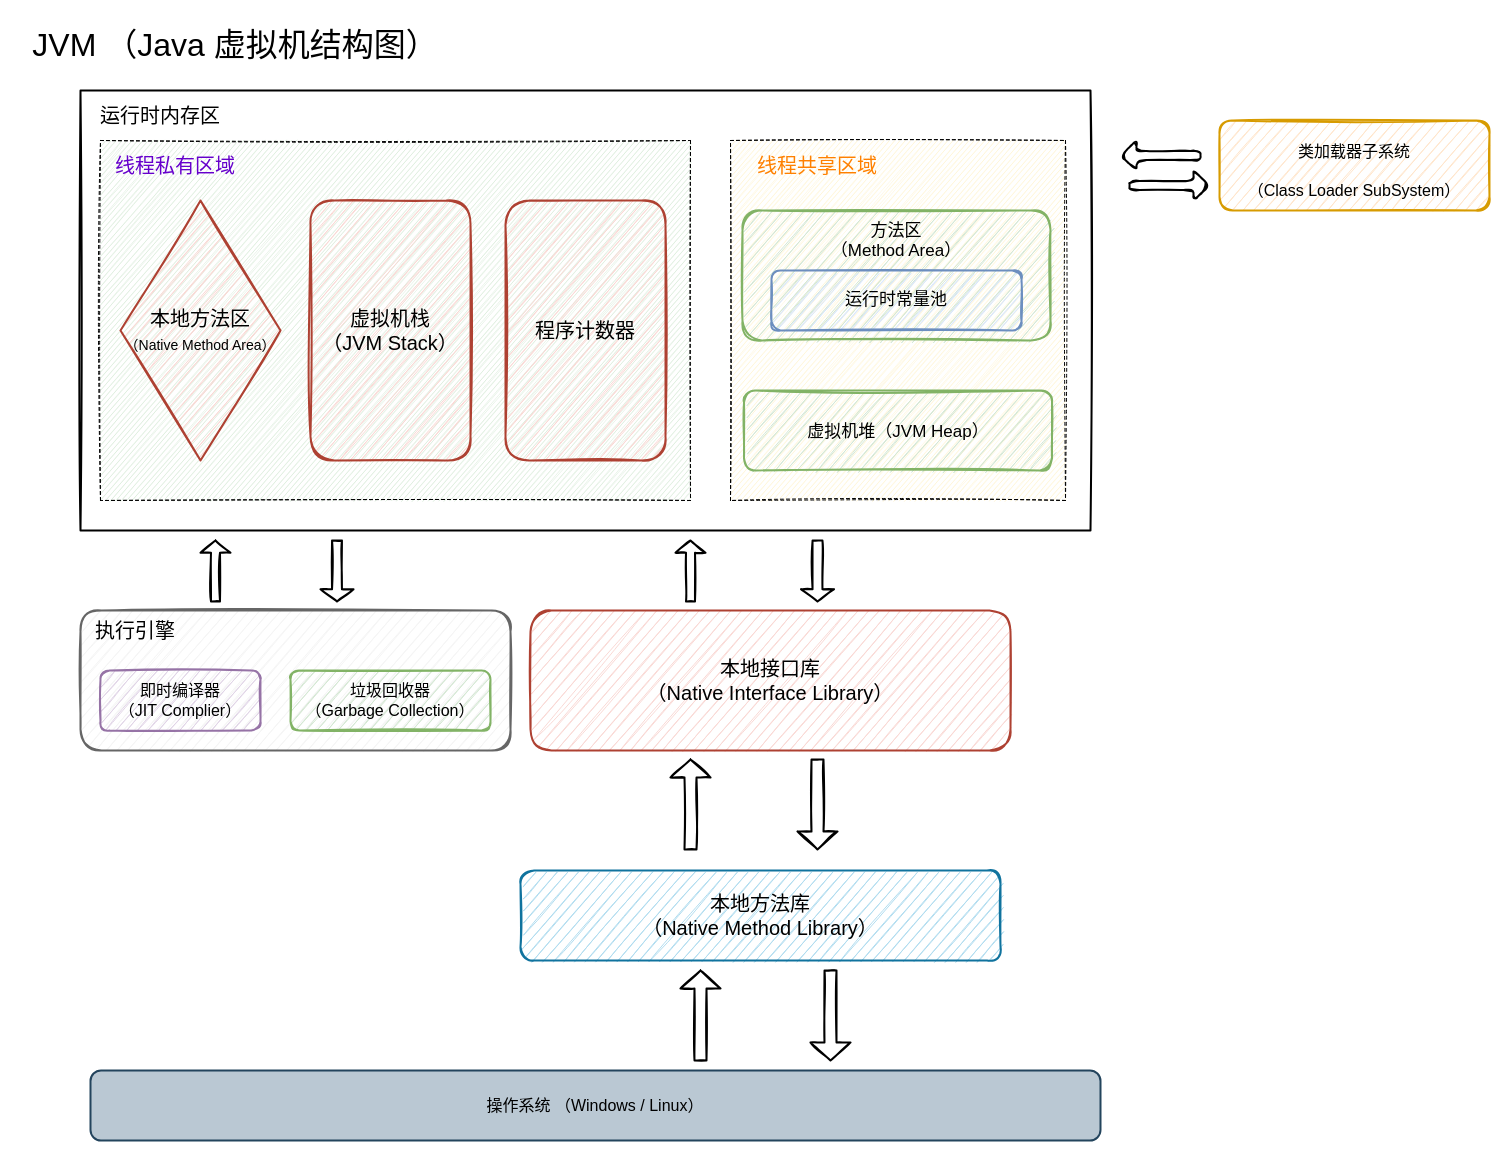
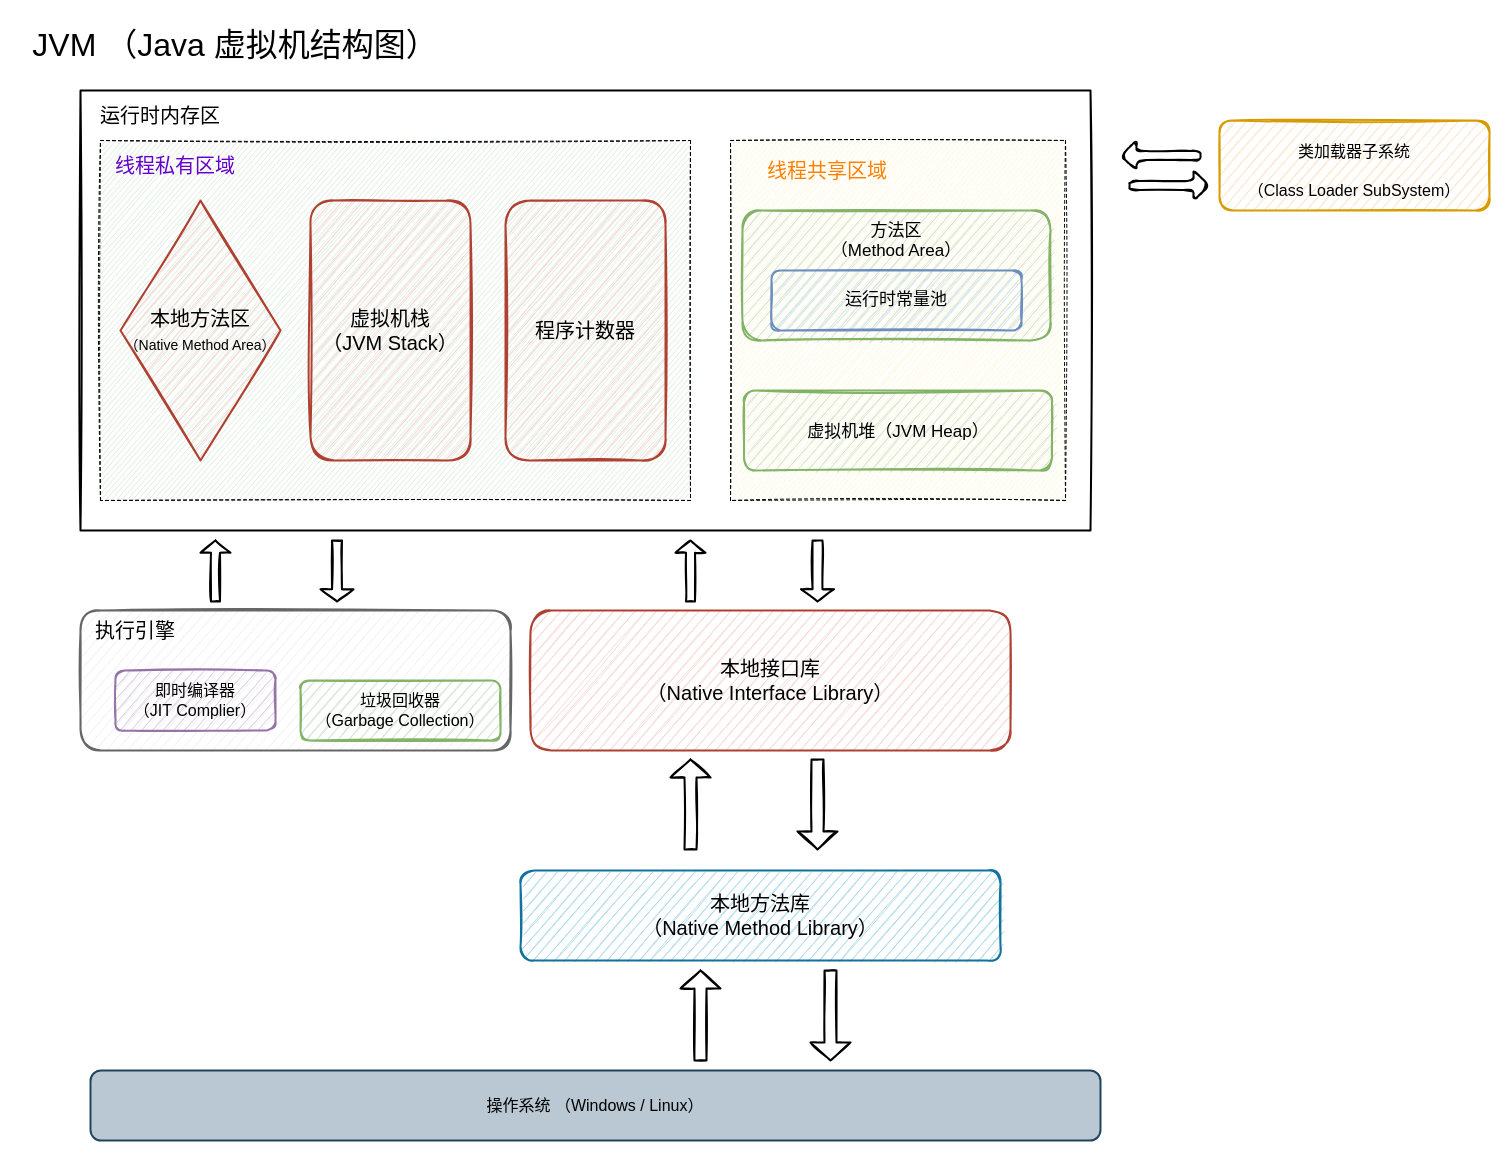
- <mxCell id="25" value="&lt;font color=&quot;#ff8000&quot;&gt;线程共享区域&lt;/font&gt;" style="text;html=1;strokeColor=none;fillColor=none;align=center;verticalAlign=middle;whiteSpace=wrap;rounded=0;shadow=0;glass=0;sketch=1;strokeWidth=2;fontSize=20;" parent="1" vertex="1"><mxGeometry x="732" y="140" width="170" height="50" as="geometry" /></mxCell>
+ <mxCell id="25" value="&lt;font color=&quot;#ff8000&quot;&gt;线程共享区域&lt;/font&gt;" style="text;html=1;strokeColor=none;fillColor=none;align=center;verticalAlign=middle;whiteSpace=wrap;rounded=0;shadow=0;glass=0;sketch=1;strokeWidth=2;fontSize=20;" parent="1" vertex="1"><mxGeometry x="742" y="145" width="170" height="50" as="geometry" /></mxCell>
- <mxCell id="7" value="即时编译器&lt;br&gt;（JIT Complier）" style="rounded=1;whiteSpace=wrap;html=1;shadow=0;glass=0;sketch=1;strokeWidth=2;fontSize=16;fillColor=#e1d5e7;strokeColor=#9673a6;" parent="1" vertex="1"><mxGeometry x="100" y="670" width="160" height="60" as="geometry" /></mxCell>
+ <mxCell id="7" value="即时编译器&lt;br&gt;（JIT Complier）" style="rounded=1;whiteSpace=wrap;html=1;shadow=0;glass=0;sketch=1;strokeWidth=2;fontSize=16;fillColor=#e1d5e7;strokeColor=#9673a6;" parent="1" vertex="1"><mxGeometry x="115" y="670" width="160" height="60" as="geometry" /></mxCell>
- <mxCell id="10" value="垃圾回收器&lt;br&gt;（Garbage Collection）" style="rounded=1;whiteSpace=wrap;html=1;shadow=0;glass=0;sketch=1;strokeWidth=2;fontSize=16;fillColor=#d5e8d4;strokeColor=#82b366;" parent="1" vertex="1"><mxGeometry x="290" y="670" width="200" height="60" as="geometry" /></mxCell>
+ <mxCell id="10" value="垃圾回收器&lt;br&gt;（Garbage Collection）" style="rounded=1;whiteSpace=wrap;html=1;shadow=0;glass=0;sketch=1;strokeWidth=2;fontSize=16;fillColor=#d5e8d4;strokeColor=#82b366;" parent="1" vertex="1"><mxGeometry x="300" y="680" width="200" height="60" as="geometry" /></mxCell>
